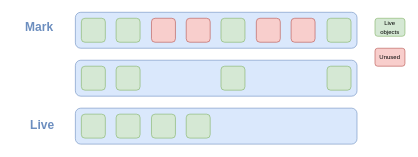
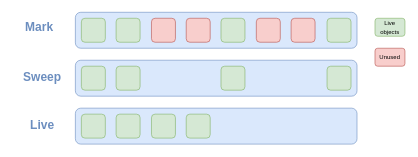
+ <mxCell id="24" value="&lt;b&gt;&lt;font color=&quot;#6c8ebf&quot; style=&quot;font-size: 20px;&quot;&gt;Sweep&lt;/font&gt;&lt;/b&gt;" style="text;html=1;align=center;verticalAlign=middle;whiteSpace=wrap;rounded=0;" parent="1" vertex="1"><mxGeometry x="25" y="112.5" width="90" height="30" as="geometry" /></mxCell>
